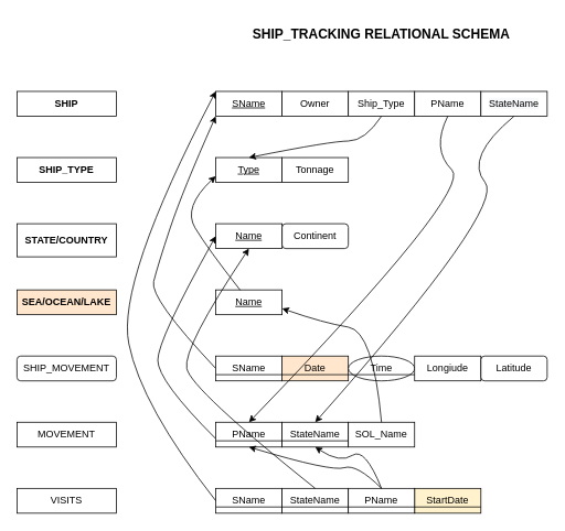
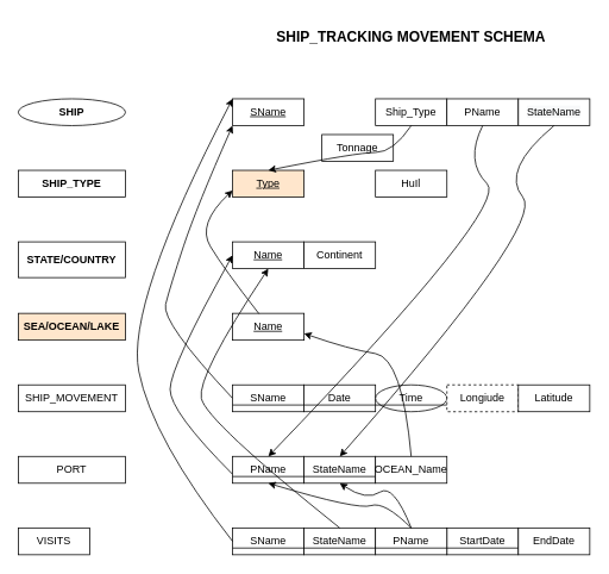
- <mxCell id="47" value="&lt;span class=&quot;fontstyle0&quot;&gt;&lt;b&gt;&lt;font style=&quot;font-size: 16px&quot;&gt;SHIP_TRACKING RELATIONAL SCHEMA&lt;/font&gt;&lt;/b&gt;&lt;/span&gt;" style="text;html=1;strokeColor=none;fillColor=none;align=center;verticalAlign=middle;whiteSpace=wrap;rounded=0;" vertex="1" parent="1"><mxGeometry x="295" y="20" width="330" height="40" as="geometry" /></mxCell>
+ <mxCell id="47" value="&lt;span class=&quot;fontstyle0&quot;&gt;&lt;b&gt;&lt;font style=&quot;font-size: 16px&quot;&gt;SHIP_TRACKING MOVEMENT SCHEMA&lt;/font&gt;&lt;/b&gt;&lt;/span&gt;" style="text;html=1;strokeColor=none;fillColor=none;align=center;verticalAlign=middle;whiteSpace=wrap;rounded=0;" vertex="1" parent="1"><mxGeometry x="295" y="20" width="330" height="40" as="geometry" /></mxCell>
- <mxCell id="4" value="&lt;b&gt;SHIP&lt;/b&gt;" style="rounded=0;whiteSpace=wrap;html=1;" parent="1" vertex="1"><mxGeometry x="20" y="110" width="120" height="30" as="geometry" /></mxCell>
+ <mxCell id="4" value="&lt;b&gt;SHIP&lt;/b&gt;" style="ellipse;whiteSpace=wrap;html=1;" parent="1" vertex="1"><mxGeometry x="20" y="110" width="120" height="30" as="geometry" /></mxCell>
- <mxCell id="3" value="Owner" style="rounded=0;whiteSpace=wrap;html=1;" parent="1" vertex="1"><mxGeometry x="340" y="110" width="80" height="30" as="geometry" /></mxCell>
- <mxCell id="5" value="Type" style="rounded=0;whiteSpace=wrap;html=1;fontStyle=4" parent="1" vertex="1"><mxGeometry x="260" y="190" width="80" height="30" as="geometry" /></mxCell>
+ <mxCell id="5" value="Type" style="rounded=0;whiteSpace=wrap;html=1;fontStyle=4;fillColor=#ffe6cc;" parent="1" vertex="1"><mxGeometry x="260" y="190" width="80" height="30" as="geometry" /></mxCell>
- <mxCell id="6" value="Tonnage" style="rounded=0;whiteSpace=wrap;html=1;" parent="1" vertex="1"><mxGeometry x="340" y="190" width="80" height="30" as="geometry" /></mxCell>
+ <mxCell id="6" value="Tonnage" style="rounded=0;whiteSpace=wrap;html=1;" parent="1" vertex="1"><mxGeometry x="360" y="150" width="80" height="30" as="geometry" /></mxCell>
+ <mxCell id="7" value="HuIl" style="rounded=0;whiteSpace=wrap;html=1;" parent="1" vertex="1"><mxGeometry x="420" y="190" width="80" height="30" as="geometry" /></mxCell>
- <mxCell id="9" value="Continent" style="whiteSpace=wrap;html=1;fontStyle=0;rounded=1;" parent="1" vertex="1"><mxGeometry x="340" y="270" width="80" height="30" as="geometry" /></mxCell>
+ <mxCell id="9" value="Continent" style="rounded=0;whiteSpace=wrap;html=1;fontStyle=0" parent="1" vertex="1"><mxGeometry x="340" y="270" width="80" height="30" as="geometry" /></mxCell>
- <mxCell id="20" value="SHIP_MOVEMENT" style="whiteSpace=wrap;html=1;rounded=1;" parent="1" vertex="1"><mxGeometry x="20" y="430" width="120" height="30" as="geometry" /></mxCell>
+ <mxCell id="20" value="SHIP_MOVEMENT" style="rounded=0;whiteSpace=wrap;html=1;" parent="1" vertex="1"><mxGeometry x="20" y="430" width="120" height="30" as="geometry" /></mxCell>
- <mxCell id="11" value="Date" style="rounded=0;whiteSpace=wrap;html=1;fillColor=#ffe6cc;" parent="1" vertex="1"><mxGeometry x="340" y="430" width="80" height="30" as="geometry" /></mxCell>
+ <mxCell id="11" value="Date" style="rounded=0;whiteSpace=wrap;html=1;" parent="1" vertex="1"><mxGeometry x="340" y="430" width="80" height="30" as="geometry" /></mxCell>
- <mxCell id="13" value="Longiude" style="rounded=0;whiteSpace=wrap;html=1;" parent="1" vertex="1"><mxGeometry x="500" y="430" width="80" height="30" as="geometry" /></mxCell>
+ <mxCell id="13" value="Longiude" style="rounded=0;whiteSpace=wrap;html=1;dashed=1;" parent="1" vertex="1"><mxGeometry x="500" y="430" width="80" height="30" as="geometry" /></mxCell>
- <mxCell id="34" value="Latitude" style="whiteSpace=wrap;html=1;rounded=1;" parent="1" vertex="1"><mxGeometry x="580" y="430" width="80" height="30" as="geometry" /></mxCell>
+ <mxCell id="34" value="Latitude" style="rounded=0;whiteSpace=wrap;html=1;" parent="1" vertex="1"><mxGeometry x="580" y="430" width="80" height="30" as="geometry" /></mxCell>
- <mxCell id="21" value="MOVEMENT" style="rounded=0;whiteSpace=wrap;html=1;" parent="1" vertex="1"><mxGeometry x="20" y="510" width="120" height="30" as="geometry" /></mxCell>
+ <mxCell id="21" value="PORT" style="rounded=0;whiteSpace=wrap;html=1;" parent="1" vertex="1"><mxGeometry x="20" y="510" width="120" height="30" as="geometry" /></mxCell>
- <mxCell id="35" value="SOL_Name" style="rounded=0;whiteSpace=wrap;html=1;" parent="1" vertex="1"><mxGeometry x="420" y="510" width="80" height="30" as="geometry" /></mxCell>
+ <mxCell id="35" value="OCEAN_Name" style="rounded=0;whiteSpace=wrap;html=1;" parent="1" vertex="1"><mxGeometry x="420" y="510" width="80" height="30" as="geometry" /></mxCell>
- <mxCell id="22" value="VISITS" style="rounded=0;whiteSpace=wrap;html=1;" parent="1" vertex="1"><mxGeometry x="20" y="590" width="120" height="30" as="geometry" /></mxCell>
+ <mxCell id="22" value="VISITS" style="rounded=0;whiteSpace=wrap;html=1;" parent="1" vertex="1"><mxGeometry x="20" y="590" width="80" height="30" as="geometry" /></mxCell>
- <mxCell id="27" value="StartDate" style="rounded=0;whiteSpace=wrap;html=1;fillColor=#fff2cc;" parent="1" vertex="1"><mxGeometry x="500" y="590" width="80" height="30" as="geometry" /></mxCell>
+ <mxCell id="27" value="StartDate" style="rounded=0;whiteSpace=wrap;html=1;" parent="1" vertex="1"><mxGeometry x="500" y="590" width="80" height="30" as="geometry" /></mxCell>
+ <mxCell id="28" value="EndDate" style="rounded=0;whiteSpace=wrap;html=1;" parent="1" vertex="1"><mxGeometry x="580" y="590" width="80" height="30" as="geometry" /></mxCell>
